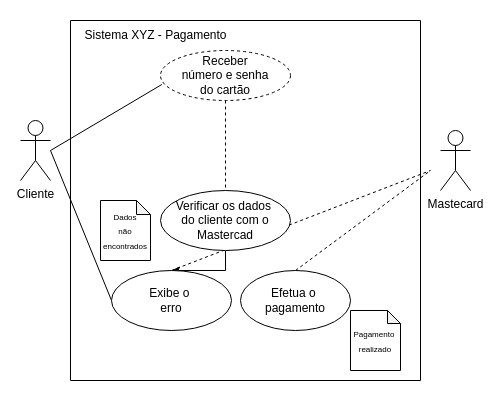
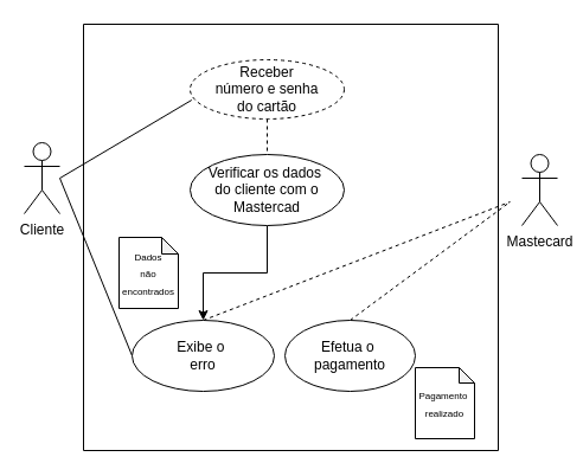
- <mxCell id="17" value="Sistema XYZ - Pagamento" style="text;html=1;align=center;verticalAlign=middle;resizable=0;points=[];autosize=1;strokeColor=none;fillColor=none;" vertex="1" parent="9"><mxGeometry width="170" height="30" as="geometry" /></mxCell>
- <mxCell id="11" value="Verificar os&amp;nbsp;&lt;span style=&quot;background-color: transparent; color: light-dark(rgb(0, 0, 0), rgb(255, 255, 255));&quot;&gt;dados&amp;nbsp;&lt;/span&gt;&lt;div&gt;&lt;span style=&quot;background-color: transparent; color: light-dark(rgb(0, 0, 0), rgb(255, 255, 255));&quot;&gt;do cliente&amp;nbsp;&lt;/span&gt;&lt;span style=&quot;background-color: transparent; color: light-dark(rgb(0, 0, 0), rgb(255, 255, 255));&quot;&gt;com o Mastercad&lt;/span&gt;&lt;/div&gt;" style="ellipse;whiteSpace=wrap;html=1;" vertex="1" parent="9"><mxGeometry x="90" y="170" width="130" height="60" as="geometry" /></mxCell>
+ <mxCell id="11" value="Verificar os&amp;nbsp;&lt;span style=&quot;background-color: transparent; color: light-dark(rgb(0, 0, 0), rgb(255, 255, 255));&quot;&gt;dados&amp;nbsp;&lt;/span&gt;&lt;div&gt;&lt;span style=&quot;background-color: transparent; color: light-dark(rgb(0, 0, 0), rgb(255, 255, 255));&quot;&gt;do cliente&amp;nbsp;&lt;/span&gt;&lt;span style=&quot;background-color: transparent; color: light-dark(rgb(0, 0, 0), rgb(255, 255, 255));&quot;&gt;com o Mastercad&lt;/span&gt;&lt;/div&gt;" style="ellipse;whiteSpace=wrap;html=1;" vertex="1" parent="9"><mxGeometry x="90" y="110" width="130" height="60" as="geometry" /></mxCell>
